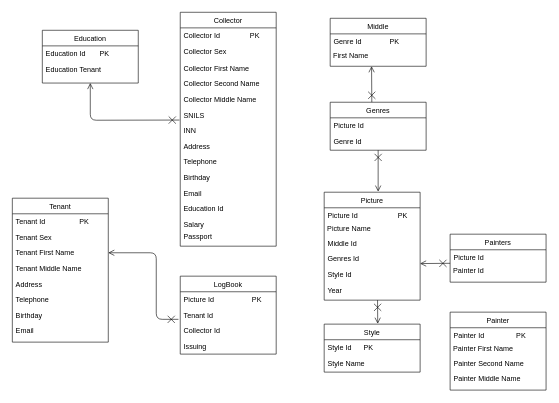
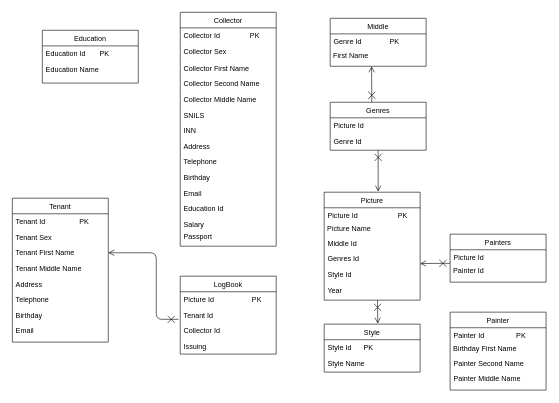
- <mxCell id="19" value="Education Tenant" style="text;align=left;verticalAlign=top;spacingLeft=4;spacingRight=4;overflow=hidden;rotatable=0;points=[[0,0.5],[1,0.5]];portConstraint=eastwest;rounded=0;shadow=0;html=0;" parent="17" vertex="1"><mxGeometry y="52" width="160" height="26" as="geometry" /></mxCell>
+ <mxCell id="19" value="Education Name" style="text;align=left;verticalAlign=top;spacingLeft=4;spacingRight=4;overflow=hidden;rotatable=0;points=[[0,0.5],[1,0.5]];portConstraint=eastwest;rounded=0;shadow=0;html=0;" parent="17" vertex="1"><mxGeometry y="52" width="160" height="26" as="geometry" /></mxCell>
- <mxCell id="25" value="" style="endArrow=open;startArrow=cross;endFill=0;startFill=0;endSize=8;startSize=10;html=1;exitX=-0.008;exitY=0.834;exitDx=0;exitDy=0;entryX=0.5;entryY=1;entryDx=0;entryDy=0;exitPerimeter=0;" parent="1" source="8" target="17" edge="1"><mxGeometry width="160" relative="1" as="geometry"><mxPoint x="390" y="-80" as="sourcePoint" /><mxPoint x="460" y="-160" as="targetPoint" /><Array as="points"><mxPoint x="150" y="200" /></Array></mxGeometry></mxCell>
- <mxCell id="48" value="&amp;nbsp;&lt;span style=&quot;text-align: center&quot;&gt;Painter&lt;/span&gt;&amp;nbsp;First Name" style="text;html=1;align=left;verticalAlign=middle;resizable=0;points=[];autosize=1;" parent="46" vertex="1"><mxGeometry y="52" width="160" height="20" as="geometry" /></mxCell>
+ <mxCell id="48" value="&amp;nbsp;&lt;span style=&quot;text-align: center&quot;&gt;Birthday&lt;/span&gt;&amp;nbsp;First Name" style="text;html=1;align=left;verticalAlign=middle;resizable=0;points=[];autosize=1;" parent="46" vertex="1"><mxGeometry y="52" width="160" height="20" as="geometry" /></mxCell>
